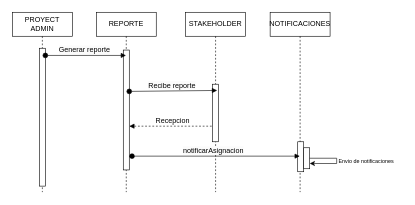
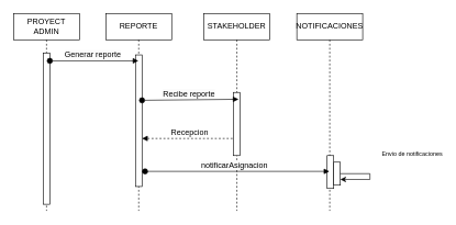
- <mxCell id="13" value="&lt;font style=&quot;font-size: 9px;&quot;&gt;Envio de notificaciones&lt;/font&gt;" style="text;html=1;align=center;verticalAlign=middle;resizable=0;points=[];autosize=1;strokeColor=none;fillColor=none;" parent="1" vertex="1"><mxGeometry x="550" y="253" width="120" height="30" as="geometry" /></mxCell>
+ <mxCell id="13" value="&lt;font style=&quot;font-size: 9px;&quot;&gt;Envio de notificaciones&lt;/font&gt;" style="text;html=1;align=center;verticalAlign=middle;resizable=0;points=[];autosize=1;strokeColor=none;fillColor=none;" parent="1" vertex="1"><mxGeometry x="565" y="218" width="120" height="30" as="geometry" /></mxCell>
